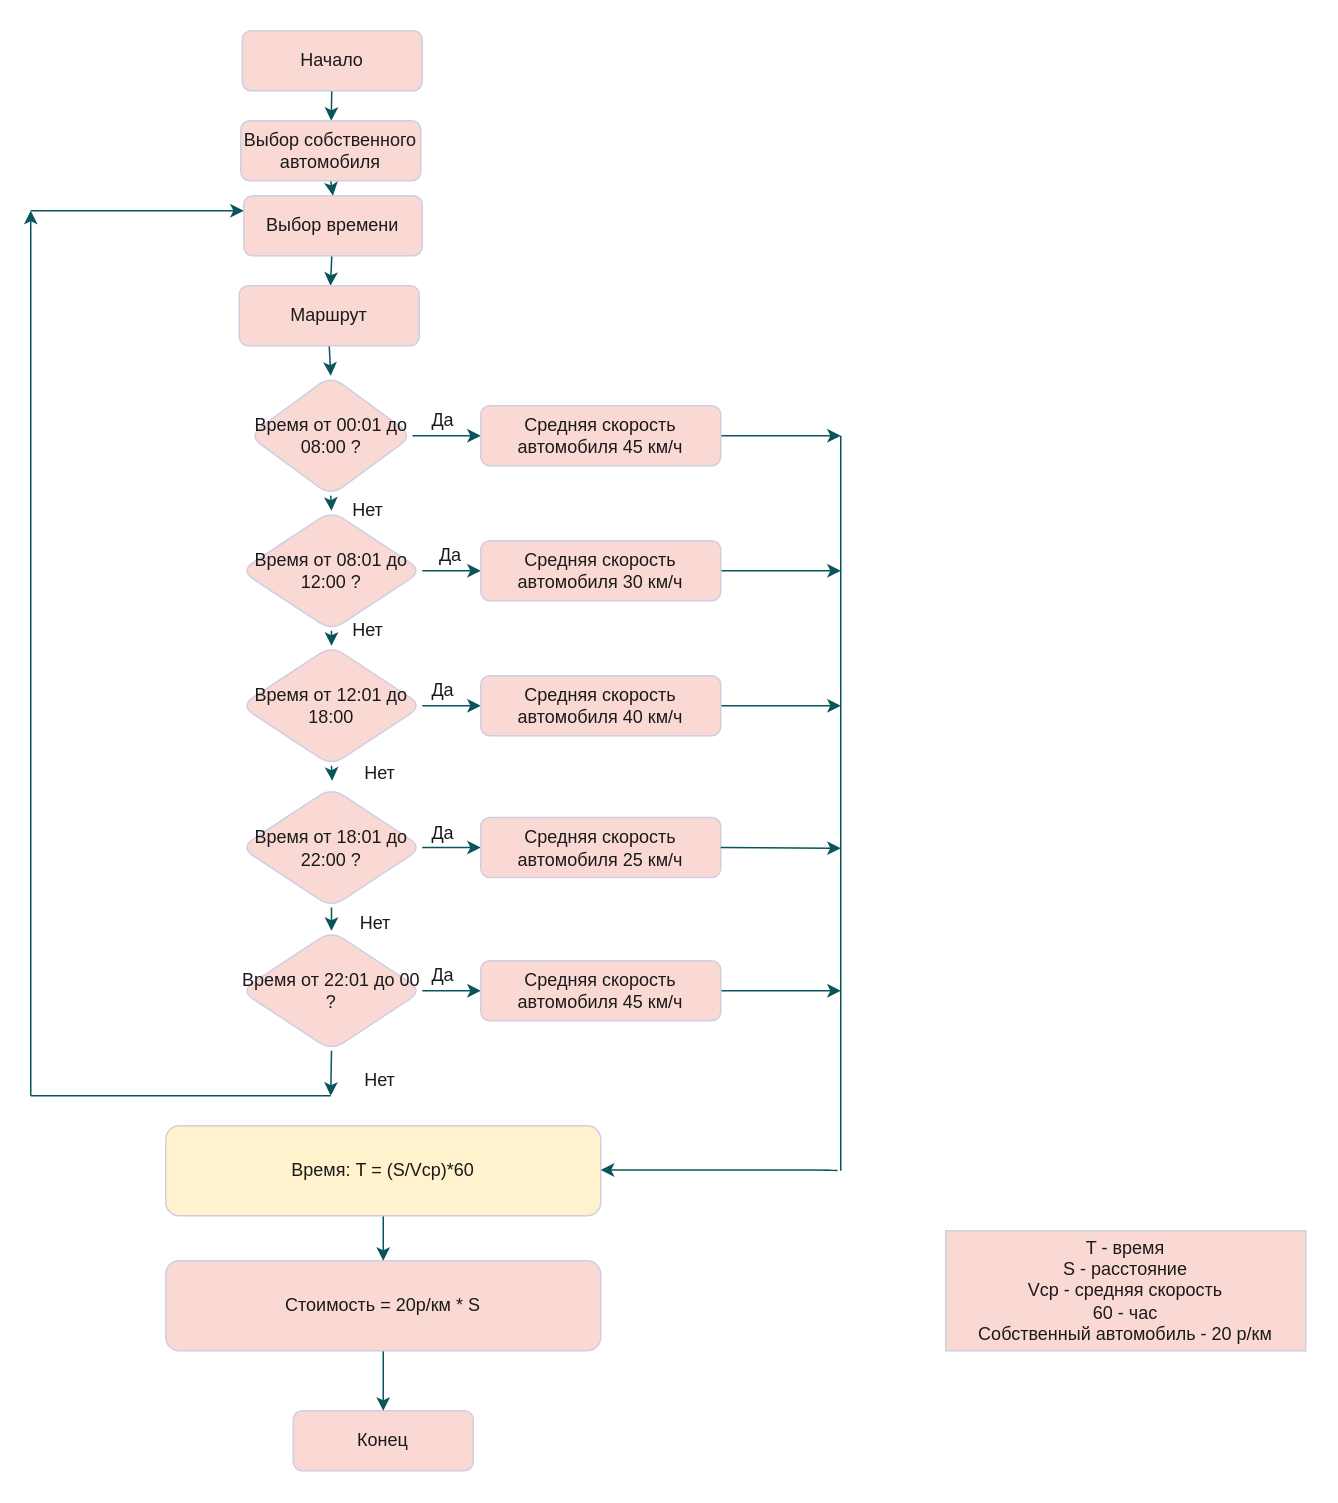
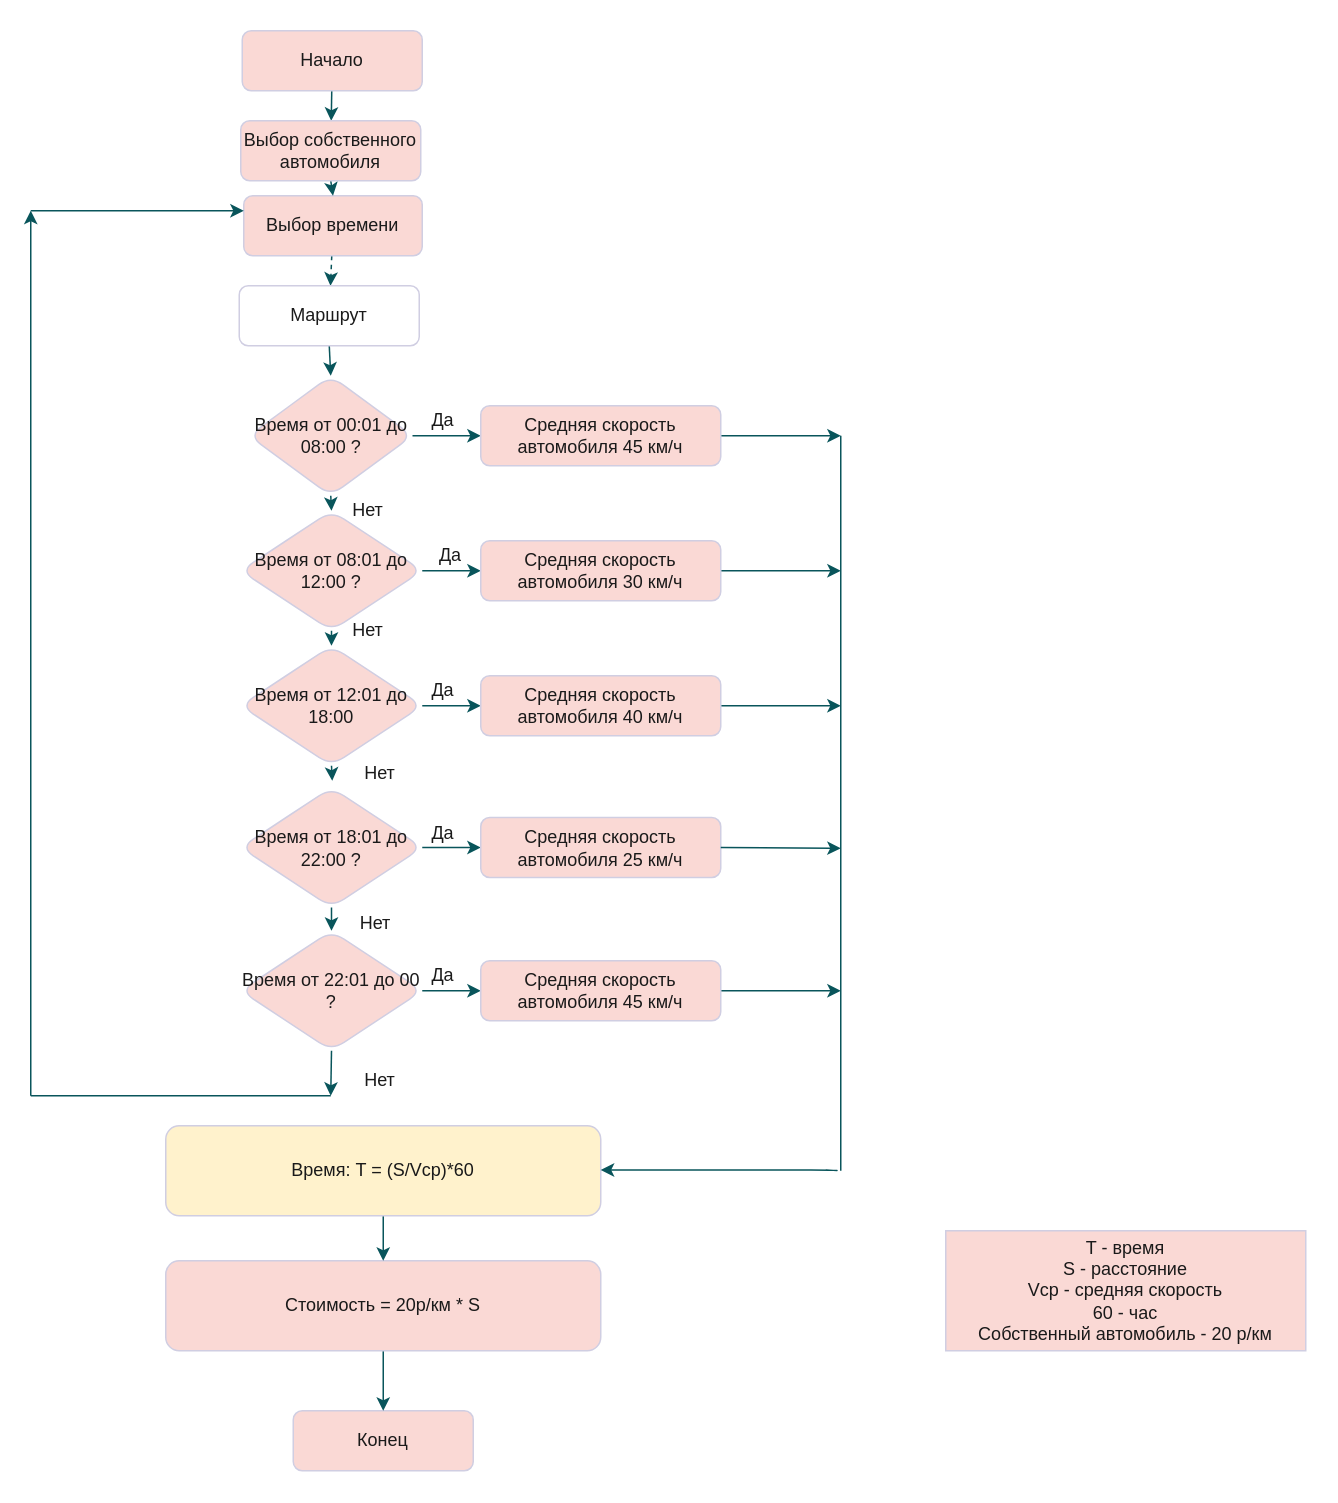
- <mxCell id="10" value="" style="edgeStyle=none;rounded=1;orthogonalLoop=1;jettySize=auto;html=1;strokeColor=#09555B;fontColor=#1A1A1A;" edge="1" parent="1" source="11" target="13"><mxGeometry relative="1" as="geometry" /></mxCell>
+ <mxCell id="10" value="" style="edgeStyle=none;rounded=1;orthogonalLoop=1;jettySize=auto;html=1;strokeColor=#09555B;fontColor=#1A1A1A;dashed=1;" edge="1" parent="1" source="11" target="13"><mxGeometry relative="1" as="geometry" /></mxCell>
- <mxCell id="13" value="Маршрут" style="rounded=1;whiteSpace=wrap;html=1;fillColor=#FAD9D5;strokeColor=#D0CEE2;fontColor=#1A1A1A;" vertex="1" parent="1"><mxGeometry x="159" y="190" width="120" height="40" as="geometry" /></mxCell>
+ <mxCell id="13" value="Маршрут" style="rounded=1;whiteSpace=wrap;html=1;fillColor=#ffffff;strokeColor=#D0CEE2;fontColor=#1A1A1A;" vertex="1" parent="1"><mxGeometry x="159" y="190" width="120" height="40" as="geometry" /></mxCell>
